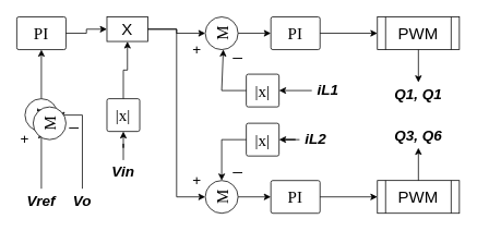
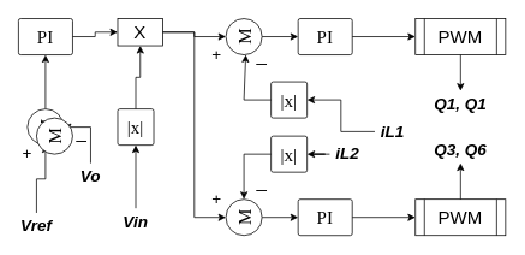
- <mxCell id="20" value="&lt;span style=&quot;font-size: 18px;&quot;&gt;&lt;i&gt;&lt;b&gt;iL1&lt;/b&gt;&lt;/i&gt;&lt;/span&gt;" style="text;html=1;strokeColor=none;fillColor=none;align=center;verticalAlign=middle;whiteSpace=wrap;rounded=0;" parent="1" vertex="1"><mxGeometry x="380" y="95" width="40" height="30" as="geometry" /></mxCell>
+ <mxCell id="20" value="&lt;span style=&quot;font-size: 18px;&quot;&gt;&lt;i&gt;&lt;b&gt;iL1&lt;/b&gt;&lt;/i&gt;&lt;/span&gt;" style="text;html=1;strokeColor=none;fillColor=none;align=center;verticalAlign=middle;whiteSpace=wrap;rounded=0;" parent="1" vertex="1"><mxGeometry x="415" y="130" width="40" height="30" as="geometry" /></mxCell>
- <mxCell id="37" value="&lt;span style=&quot;font-size: 18px;&quot;&gt;&lt;i&gt;&lt;b&gt;Vin&lt;/b&gt;&lt;/i&gt;&lt;/span&gt;" style="text;html=1;strokeColor=none;fillColor=none;align=center;verticalAlign=middle;whiteSpace=wrap;rounded=0;" parent="1" vertex="1"><mxGeometry x="130" y="195" width="40" height="30" as="geometry" /></mxCell>
+ <mxCell id="37" value="&lt;span style=&quot;font-size: 18px;&quot;&gt;&lt;i&gt;&lt;b&gt;Vin&lt;/b&gt;&lt;/i&gt;&lt;/span&gt;" style="text;html=1;strokeColor=none;fillColor=none;align=center;verticalAlign=middle;whiteSpace=wrap;rounded=0;" parent="1" vertex="1"><mxGeometry x="130" y="230" width="40" height="30" as="geometry" /></mxCell>
- <mxCell id="41" value="&lt;span style=&quot;font-size: 18px;&quot;&gt;&lt;i&gt;&lt;b&gt;Vref&lt;/b&gt;&lt;/i&gt;&lt;/span&gt;" style="text;html=1;strokeColor=none;fillColor=none;align=center;verticalAlign=middle;whiteSpace=wrap;rounded=0;" parent="1" vertex="1"><mxGeometry x="30" y="230" width="40" height="30" as="geometry" /></mxCell>
+ <mxCell id="41" value="&lt;span style=&quot;font-size: 18px;&quot;&gt;&lt;i&gt;&lt;b&gt;Vref&lt;/b&gt;&lt;/i&gt;&lt;/span&gt;" style="text;html=1;strokeColor=none;fillColor=none;align=center;verticalAlign=middle;whiteSpace=wrap;rounded=0;" parent="1" vertex="1"><mxGeometry x="20" y="235" width="40" height="30" as="geometry" /></mxCell>
- <mxCell id="39" value="&lt;span style=&quot;font-size: 18px;&quot;&gt;&lt;i&gt;&lt;b&gt;Vo&lt;/b&gt;&lt;/i&gt;&lt;/span&gt;" style="text;html=1;strokeColor=none;fillColor=none;align=center;verticalAlign=middle;whiteSpace=wrap;rounded=0;" parent="1" vertex="1"><mxGeometry x="80" y="230" width="40" height="30" as="geometry" /></mxCell>
+ <mxCell id="39" value="&lt;span style=&quot;font-size: 18px;&quot;&gt;&lt;i&gt;&lt;b&gt;Vo&lt;/b&gt;&lt;/i&gt;&lt;/span&gt;" style="text;html=1;strokeColor=none;fillColor=none;align=center;verticalAlign=middle;whiteSpace=wrap;rounded=0;" parent="1" vertex="1"><mxGeometry x="80" y="180" width="40" height="30" as="geometry" /></mxCell>
